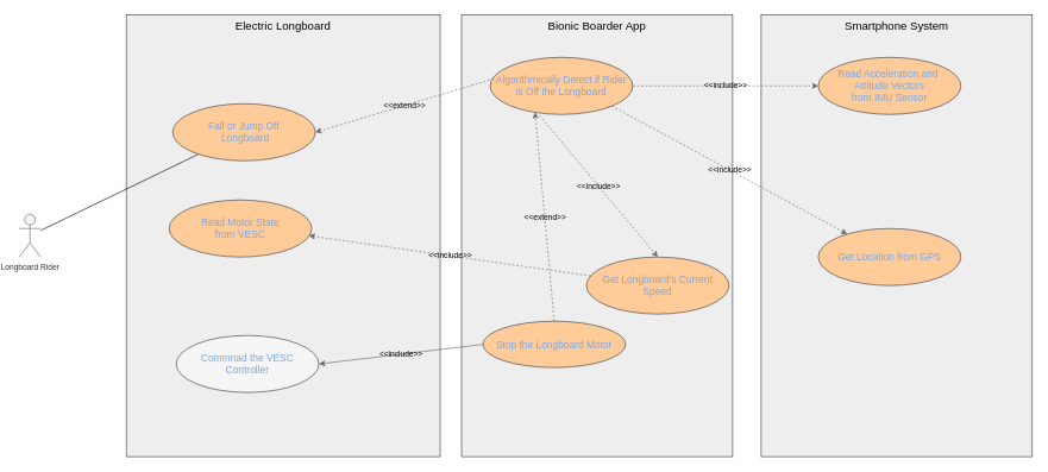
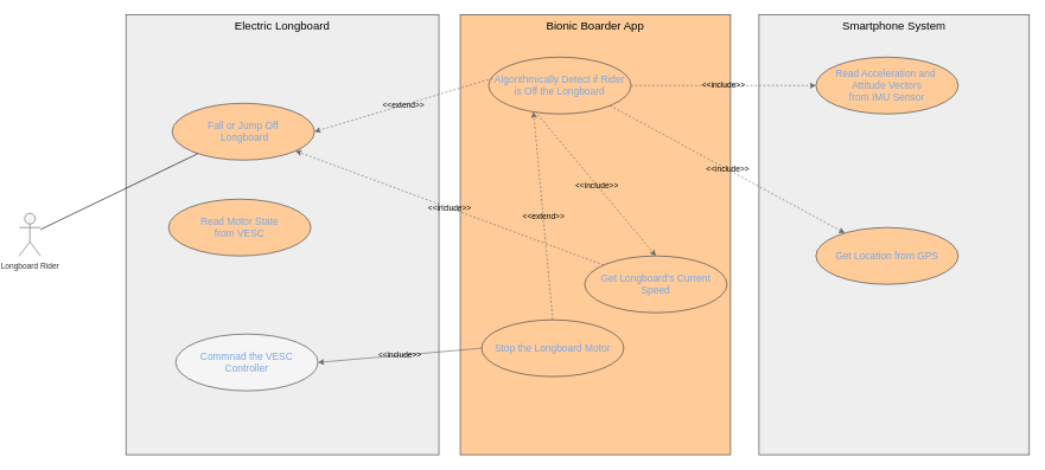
- <mxCell id="5" value="Bionic Boarder App" style="rounded=0;whiteSpace=wrap;html=1;labelPosition=center;verticalLabelPosition=middle;align=center;verticalAlign=top;fillColor=#eeeeee;strokeColor=#36393d;fontSize=16;fontColor=#000000;labelBackgroundColor=none;" parent="1" vertex="1"><mxGeometry x="640" y="20" width="380" height="620" as="geometry" /></mxCell>
+ <mxCell id="5" value="Bionic Boarder App" style="rounded=0;whiteSpace=wrap;html=1;labelPosition=center;verticalLabelPosition=middle;align=center;verticalAlign=top;fillColor=#ffcc99;strokeColor=#36393d;fontSize=16;fontColor=#000000;labelBackgroundColor=none;" parent="1" vertex="1"><mxGeometry x="640" y="20" width="380" height="620" as="geometry" /></mxCell>
- <mxCell id="21" value="&amp;lt;&amp;lt;include&amp;gt;&amp;gt;" style="endArrow=classic;html=1;rounded=0;fillColor=#f5f5f5;gradientColor=#b3b3b3;strokeColor=#666666;dashed=1;fontColor=#060606;align=center;labelBackgroundColor=none;entryX=0.98;entryY=0.625;entryDx=0;entryDy=0;entryPerimeter=0;" edge="1" parent="1" source="9" target="19"><mxGeometry width="50" height="50" relative="1" as="geometry"><mxPoint x="669" y="330" as="sourcePoint" /><mxPoint x="660" y="409" as="targetPoint" /></mxGeometry></mxCell>
+ <mxCell id="21" value="&amp;lt;&amp;lt;include&amp;gt;&amp;gt;" style="endArrow=classic;html=1;rounded=0;fillColor=#f5f5f5;gradientColor=#b3b3b3;strokeColor=#666666;dashed=1;fontColor=#060606;align=center;labelBackgroundColor=none;" edge="1" parent="1" source="9" target="7"><mxGeometry width="50" height="50" relative="1" as="geometry"><mxPoint x="669" y="330" as="sourcePoint" /><mxPoint x="660" y="409" as="targetPoint" /></mxGeometry></mxCell>
- <mxCell id="10" value="&lt;span style=&quot;font-size: 14px;&quot;&gt;Stop the Longboard Motor&lt;/span&gt;" style="ellipse;whiteSpace=wrap;html=1;fillColor=#ffcc99;strokeColor=#36393d;fontColor=#7EA6E0;" parent="1" vertex="1"><mxGeometry x="670" y="450" width="200" height="65" as="geometry" /></mxCell>
+ <mxCell id="10" value="&lt;span style=&quot;font-size: 14px;&quot;&gt;Stop the Longboard Motor&lt;/span&gt;" style="ellipse;whiteSpace=wrap;html=1;fillColor=#ffcc99;strokeColor=#36393d;fontColor=#7EA6E0;" parent="1" vertex="1"><mxGeometry x="670" y="450" width="200" height="80" as="geometry" /></mxCell>
